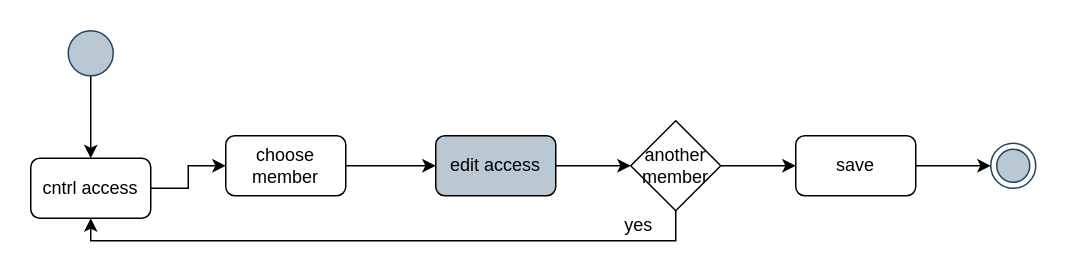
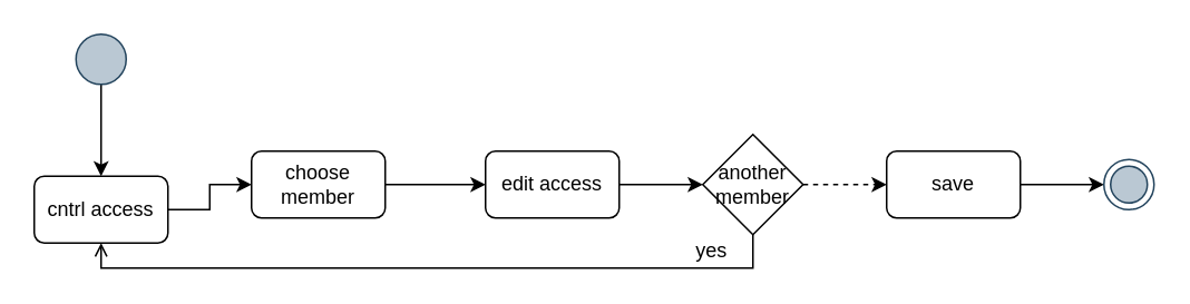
- <mxCell id="9" value="edit access" style="rounded=1;whiteSpace=wrap;html=1;fillColor=#bac8d3;" vertex="1" parent="1"><mxGeometry x="290" y="90" width="80" height="40" as="geometry" /></mxCell>
+ <mxCell id="9" value="edit access" style="rounded=1;whiteSpace=wrap;html=1;" vertex="1" parent="1"><mxGeometry x="290" y="90" width="80" height="40" as="geometry" /></mxCell>
- <mxCell id="11" style="edgeStyle=orthogonalEdgeStyle;rounded=0;orthogonalLoop=1;jettySize=auto;html=1;" edge="1" parent="1" source="12" target="15"><mxGeometry relative="1" as="geometry" /></mxCell>
+ <mxCell id="11" style="edgeStyle=orthogonalEdgeStyle;rounded=0;orthogonalLoop=1;jettySize=auto;html=1;dashed=1;" edge="1" parent="1" source="12" target="15"><mxGeometry relative="1" as="geometry" /></mxCell>
- <mxCell id="10" style="edgeStyle=orthogonalEdgeStyle;rounded=0;orthogonalLoop=1;jettySize=auto;html=1;entryX=0.5;entryY=1;entryDx=0;entryDy=0;" edge="1" parent="1" source="12" target="5"><mxGeometry relative="1" as="geometry"><Array as="points"><mxPoint x="450" y="160" /><mxPoint x="60" y="160" /></Array></mxGeometry></mxCell>
+ <mxCell id="10" style="edgeStyle=orthogonalEdgeStyle;rounded=0;orthogonalLoop=1;jettySize=auto;html=1;entryX=0.5;entryY=1;entryDx=0;entryDy=0;endArrow=open;" edge="1" parent="1" source="12" target="5"><mxGeometry relative="1" as="geometry"><Array as="points"><mxPoint x="450" y="160" /><mxPoint x="60" y="160" /></Array></mxGeometry></mxCell>
